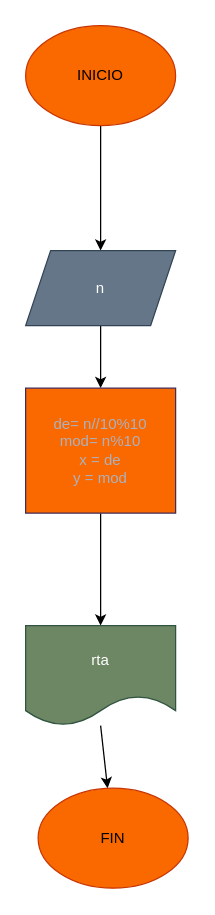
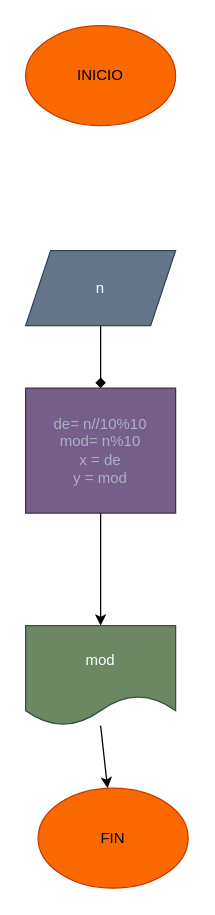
- <mxCell id="2" value="" style="edgeStyle=none;html=1;" edge="1" parent="1" source="3" target="5"><mxGeometry relative="1" as="geometry" /></mxCell>
- <mxCell id="4" value="" style="edgeStyle=none;html=1;" edge="1" parent="1" source="5" target="8"><mxGeometry relative="1" as="geometry" /></mxCell>
+ <mxCell id="4" value="" style="edgeStyle=none;html=1;endArrow=diamond;" edge="1" parent="1" source="5" target="8"><mxGeometry relative="1" as="geometry" /></mxCell>
- <mxCell id="8" value="&lt;div&gt;&lt;font color=&quot;#abb2bf&quot;&gt;de= n//10%10&lt;/font&gt;&lt;/div&gt;&lt;div&gt;&lt;font color=&quot;#abb2bf&quot;&gt;mod= n%10&lt;/font&gt;&lt;/div&gt;&lt;div&gt;&lt;font color=&quot;#abb2bf&quot;&gt;x = de&lt;/font&gt;&lt;/div&gt;&lt;div&gt;&lt;font color=&quot;#abb2bf&quot;&gt;y = mod&lt;/font&gt;&lt;/div&gt;" style="whiteSpace=wrap;html=1;fillColor=#fa6800;fontColor=#ffffff;strokeColor=#432D57;" vertex="1" parent="1"><mxGeometry x="20" y="310" width="120" height="100" as="geometry" /></mxCell>
+ <mxCell id="8" value="&lt;div&gt;&lt;font color=&quot;#abb2bf&quot;&gt;de= n//10%10&lt;/font&gt;&lt;/div&gt;&lt;div&gt;&lt;font color=&quot;#abb2bf&quot;&gt;mod= n%10&lt;/font&gt;&lt;/div&gt;&lt;div&gt;&lt;font color=&quot;#abb2bf&quot;&gt;x = de&lt;/font&gt;&lt;/div&gt;&lt;div&gt;&lt;font color=&quot;#abb2bf&quot;&gt;y = mod&lt;/font&gt;&lt;/div&gt;" style="whiteSpace=wrap;html=1;fillColor=#76608a;fontColor=#ffffff;strokeColor=#432D57;" vertex="1" parent="1"><mxGeometry x="20" y="310" width="120" height="100" as="geometry" /></mxCell>
- <mxCell id="11" value="rta" style="shape=document;whiteSpace=wrap;html=1;boundedLbl=1;fillColor=#6d8764;fontColor=#ffffff;strokeColor=#305440;" vertex="1" parent="1"><mxGeometry x="20" y="500" width="120" height="80" as="geometry" /></mxCell>
+ <mxCell id="11" value="mod" style="shape=document;whiteSpace=wrap;html=1;boundedLbl=1;fillColor=#6d8764;fontColor=#ffffff;strokeColor=#305440;" vertex="1" parent="1"><mxGeometry x="20" y="500" width="120" height="80" as="geometry" /></mxCell>
